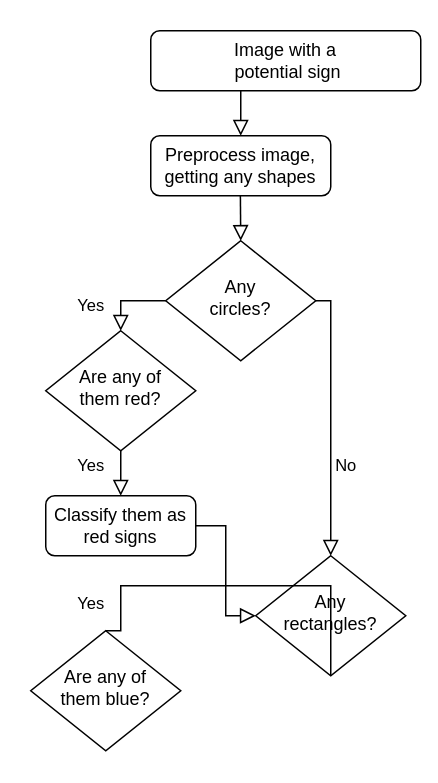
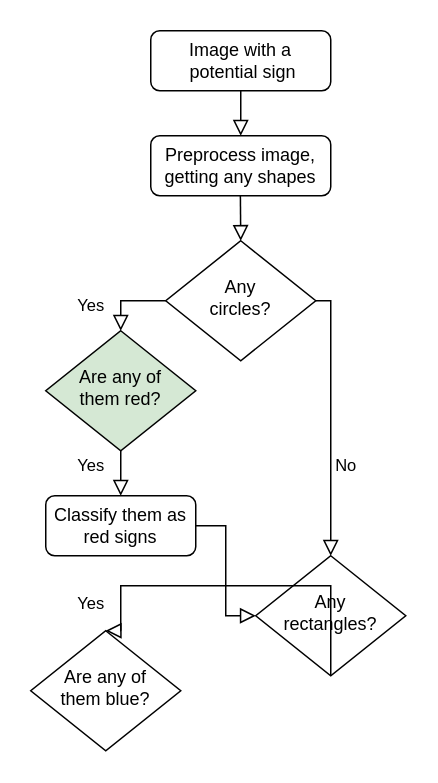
- <mxCell id="3" value="&lt;div&gt;Image with a&lt;/div&gt;&lt;div&gt;&amp;nbsp;potential sign&lt;br&gt;&lt;/div&gt;" style="rounded=1;whiteSpace=wrap;html=1;fontSize=12;glass=0;strokeWidth=1;shadow=0;" vertex="1" parent="1"><mxGeometry x="100" y="20" width="180" height="40" as="geometry" /></mxCell>
+ <mxCell id="3" value="&lt;div&gt;Image with a&lt;/div&gt;&lt;div&gt;&amp;nbsp;potential sign&lt;br&gt;&lt;/div&gt;" style="rounded=1;whiteSpace=wrap;html=1;fontSize=12;glass=0;strokeWidth=1;shadow=0;" vertex="1" parent="1"><mxGeometry x="100" y="20" width="120" height="40" as="geometry" /></mxCell>
- <mxCell id="9" value="&lt;div&gt;Are any of&lt;/div&gt;&lt;div&gt;them red?&lt;br&gt;&lt;/div&gt;" style="rhombus;whiteSpace=wrap;html=1;shadow=0;fontFamily=Helvetica;fontSize=12;align=center;strokeWidth=1;spacing=6;spacingTop=-4;" vertex="1" parent="1"><mxGeometry x="30" y="220" width="100" height="80" as="geometry" /></mxCell>
+ <mxCell id="9" value="&lt;div&gt;Are any of&lt;/div&gt;&lt;div&gt;them red?&lt;br&gt;&lt;/div&gt;" style="rhombus;whiteSpace=wrap;html=1;shadow=0;fontFamily=Helvetica;fontSize=12;align=center;strokeWidth=1;spacing=6;spacingTop=-4;fillColor=#d5e8d4;" vertex="1" parent="1"><mxGeometry x="30" y="220" width="100" height="80" as="geometry" /></mxCell>
- <mxCell id="15" value="Yes" style="edgeStyle=orthogonalEdgeStyle;rounded=0;html=1;jettySize=auto;orthogonalLoop=1;fontSize=11;endArrow=none;endFill=0;endSize=8;strokeWidth=1;shadow=0;labelBackgroundColor=none;entryX=0.5;entryY=0;entryDx=0;entryDy=0;exitX=0.5;exitY=1;exitDx=0;exitDy=0;" edge="1" parent="1" source="12" target="14"><mxGeometry x="0.765" y="-20" relative="1" as="geometry"><mxPoint as="offset" /><mxPoint x="270" y="410" as="sourcePoint" /><mxPoint x="280" y="520" as="targetPoint" /><Array as="points"><mxPoint x="80" y="390" /></Array></mxGeometry></mxCell>
+ <mxCell id="15" value="Yes" style="edgeStyle=orthogonalEdgeStyle;rounded=0;html=1;jettySize=auto;orthogonalLoop=1;fontSize=11;endArrow=block;endFill=0;endSize=8;strokeWidth=1;shadow=0;labelBackgroundColor=none;entryX=0.5;entryY=0;entryDx=0;entryDy=0;exitX=0.5;exitY=1;exitDx=0;exitDy=0;" edge="1" parent="1" source="12" target="14"><mxGeometry x="0.765" y="-20" relative="1" as="geometry"><mxPoint as="offset" /><mxPoint x="270" y="410" as="sourcePoint" /><mxPoint x="280" y="520" as="targetPoint" /><Array as="points"><mxPoint x="80" y="390" /></Array></mxGeometry></mxCell>
